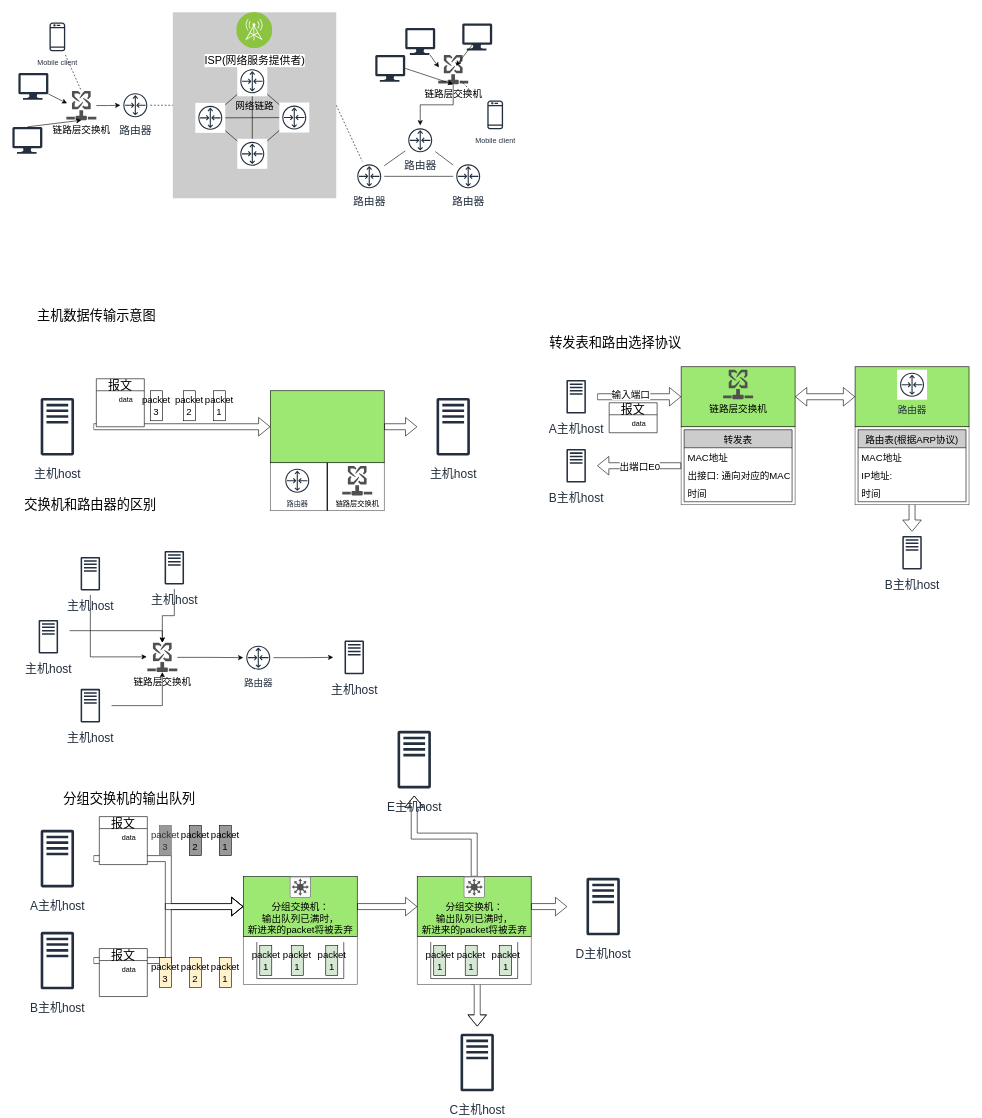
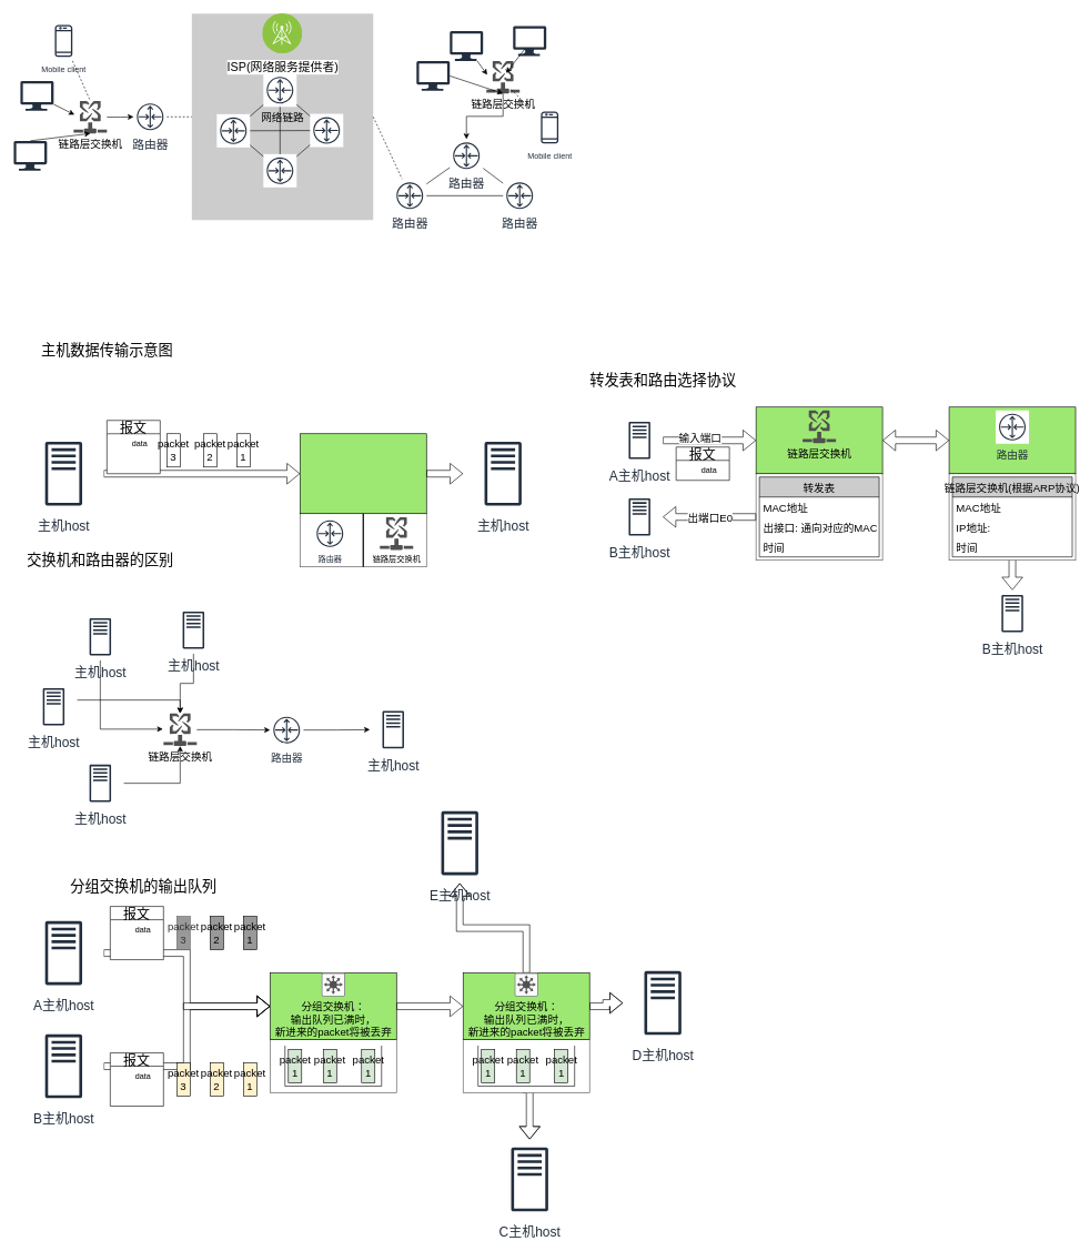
- <mxCell id="74" value="转发表和路由选择协议" style="text;html=1;align=center;verticalAlign=middle;resizable=0;points=[];autosize=1;strokeColor=none;fillColor=none;fontSize=22;" parent="1" vertex="1"><mxGeometry x="905" y="551" width="240" height="40" as="geometry" /></mxCell>
+ <mxCell id="74" value="转发表和路由选择协议" style="text;html=1;align=center;verticalAlign=middle;resizable=0;points=[];autosize=1;strokeColor=none;fillColor=none;fontSize=22;" parent="1" vertex="1"><mxGeometry x="875" y="551" width="240" height="40" as="geometry" /></mxCell>
- <mxCell id="96" value="路由表(根据ARP协议)" style="swimlane;fontStyle=0;childLayout=stackLayout;horizontal=1;startSize=30;horizontalStack=0;resizeParent=1;resizeParentMax=0;resizeLast=0;collapsible=1;marginBottom=0;fontSize=16;fontColor=#000000;fillColor=#CCCCCC;" parent="92" vertex="1"><mxGeometry x="5" y="65" width="180" height="120" as="geometry" /></mxCell>
+ <mxCell id="96" value="链路层交换机(根据ARP协议)" style="swimlane;fontStyle=0;childLayout=stackLayout;horizontal=1;startSize=30;horizontalStack=0;resizeParent=1;resizeParentMax=0;resizeLast=0;collapsible=1;marginBottom=0;fontSize=16;fontColor=#000000;fillColor=#CCCCCC;" parent="92" vertex="1"><mxGeometry x="5" y="65" width="180" height="120" as="geometry" /></mxCell>
- <mxCell id="71" value="D主机host" style="sketch=0;outlineConnect=0;fontColor=#232F3E;gradientColor=none;strokeColor=#232F3E;fillColor=#ffffff;dashed=0;verticalLabelPosition=bottom;verticalAlign=top;align=center;html=1;fontSize=20;fontStyle=0;aspect=fixed;shape=mxgraph.aws4.resourceIcon;resIcon=mxgraph.aws4.traditional_server;" parent="1" vertex="1"><mxGeometry x="945" y="1451" width="120" height="120" as="geometry" /></mxCell>
+ <mxCell id="71" value="D主机host" style="sketch=0;outlineConnect=0;fontColor=#232F3E;gradientColor=none;strokeColor=#232F3E;fillColor=#ffffff;dashed=0;verticalLabelPosition=bottom;verticalAlign=top;align=center;html=1;fontSize=20;fontStyle=0;aspect=fixed;shape=mxgraph.aws4.resourceIcon;resIcon=mxgraph.aws4.traditional_server;" parent="1" vertex="1"><mxGeometry x="935" y="1446" width="120" height="120" as="geometry" /></mxCell>
